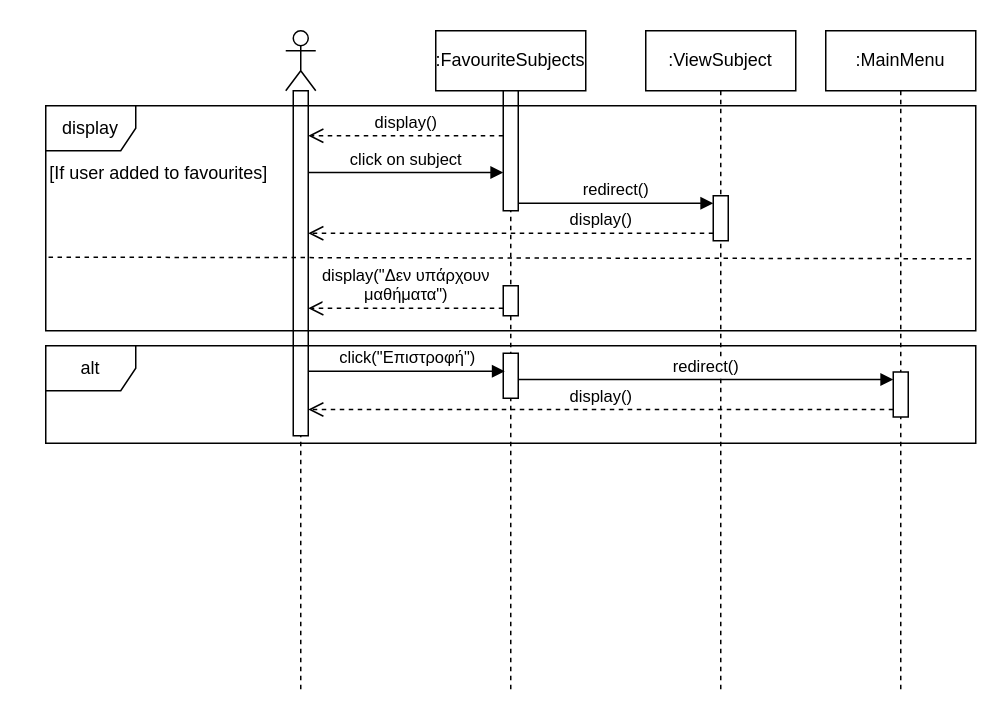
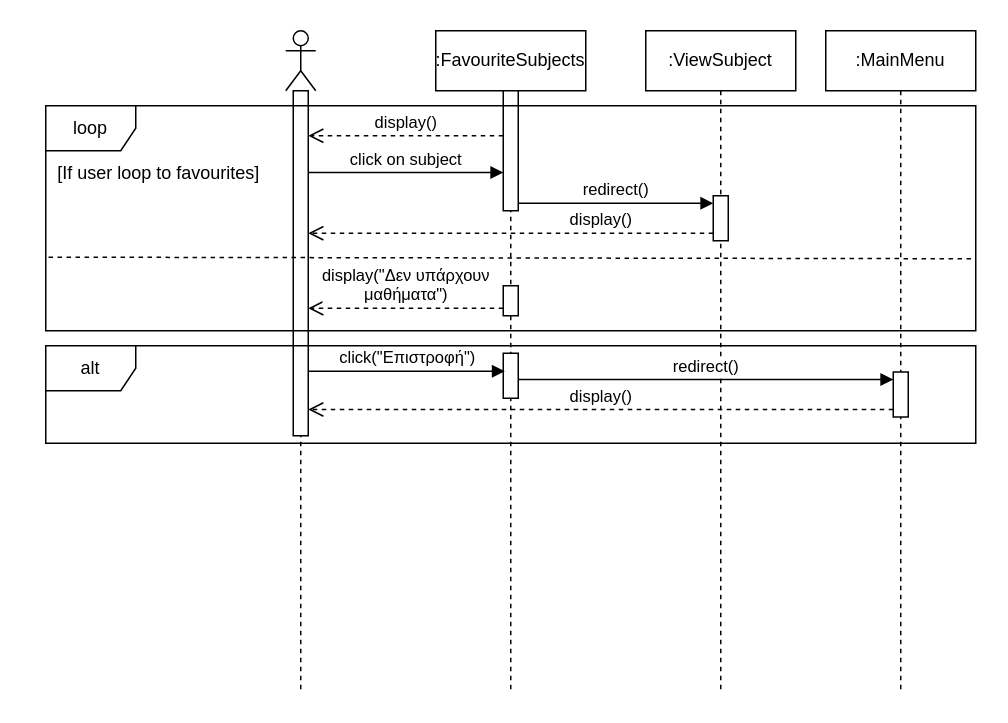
- <mxCell id="12" value="display" style="shape=umlFrame;whiteSpace=wrap;html=1;pointerEvents=0;" vertex="1" parent="1"><mxGeometry x="30" y="70" width="620" height="150" as="geometry" /></mxCell>
+ <mxCell id="12" value="loop" style="shape=umlFrame;whiteSpace=wrap;html=1;pointerEvents=0;" vertex="1" parent="1"><mxGeometry x="30" y="70" width="620" height="150" as="geometry" /></mxCell>
- <mxCell id="13" value="[If user added to favourites]" style="text;html=1;align=center;verticalAlign=middle;resizable=0;points=[];autosize=1;strokeColor=none;fillColor=none;" vertex="1" parent="1"><mxGeometry x="20" y="100" width="170" height="30" as="geometry" /></mxCell>
+ <mxCell id="13" value="[If user loop to favourites]" style="text;html=1;align=center;verticalAlign=middle;resizable=0;points=[];autosize=1;strokeColor=none;fillColor=none;" vertex="1" parent="1"><mxGeometry x="20" y="100" width="170" height="30" as="geometry" /></mxCell>
